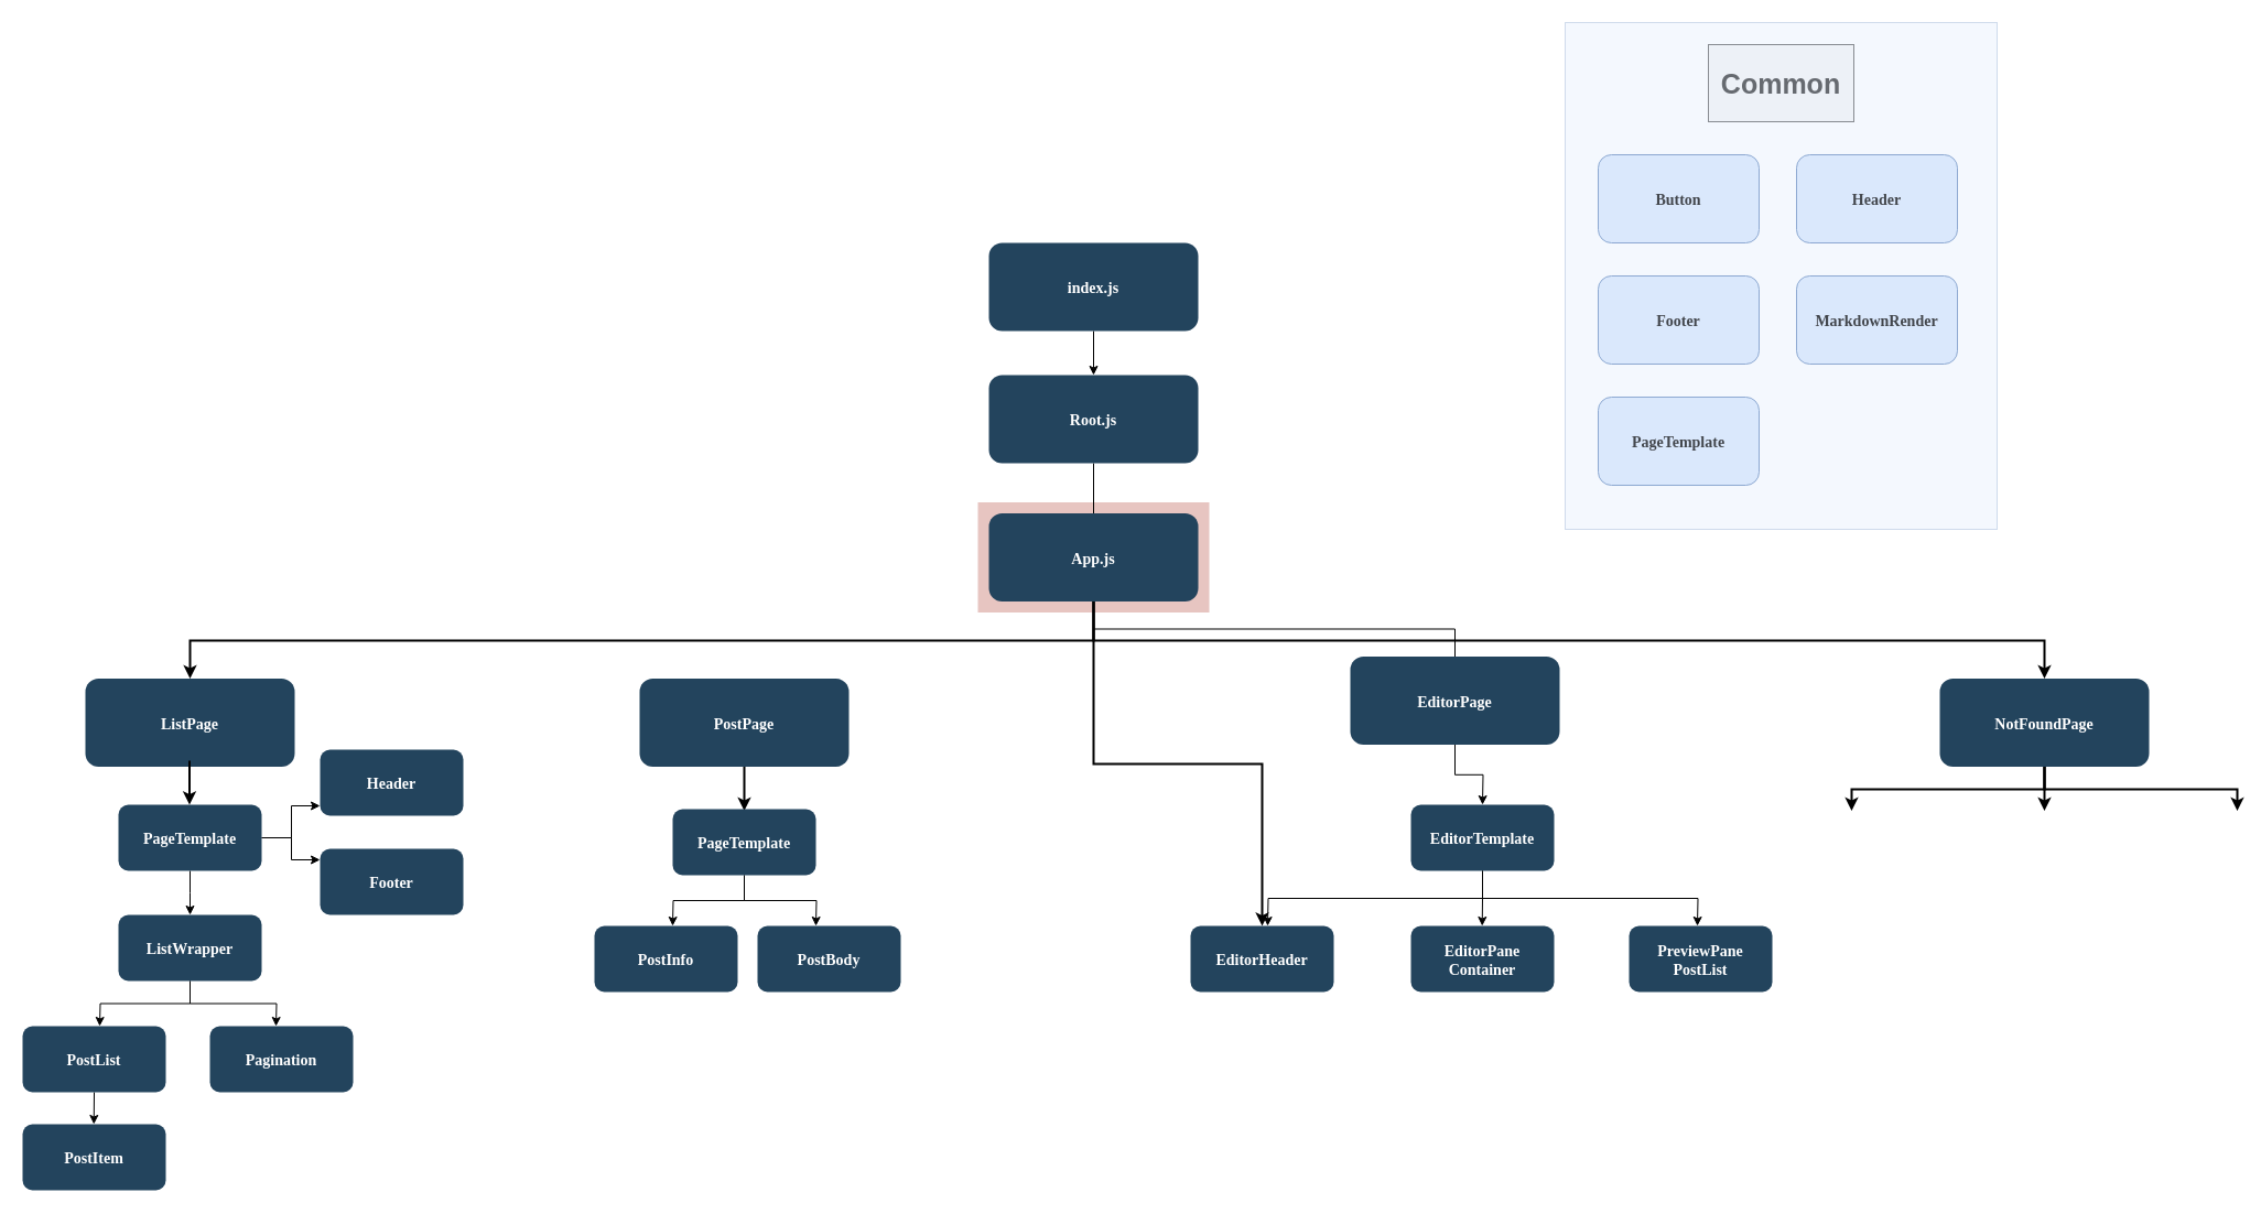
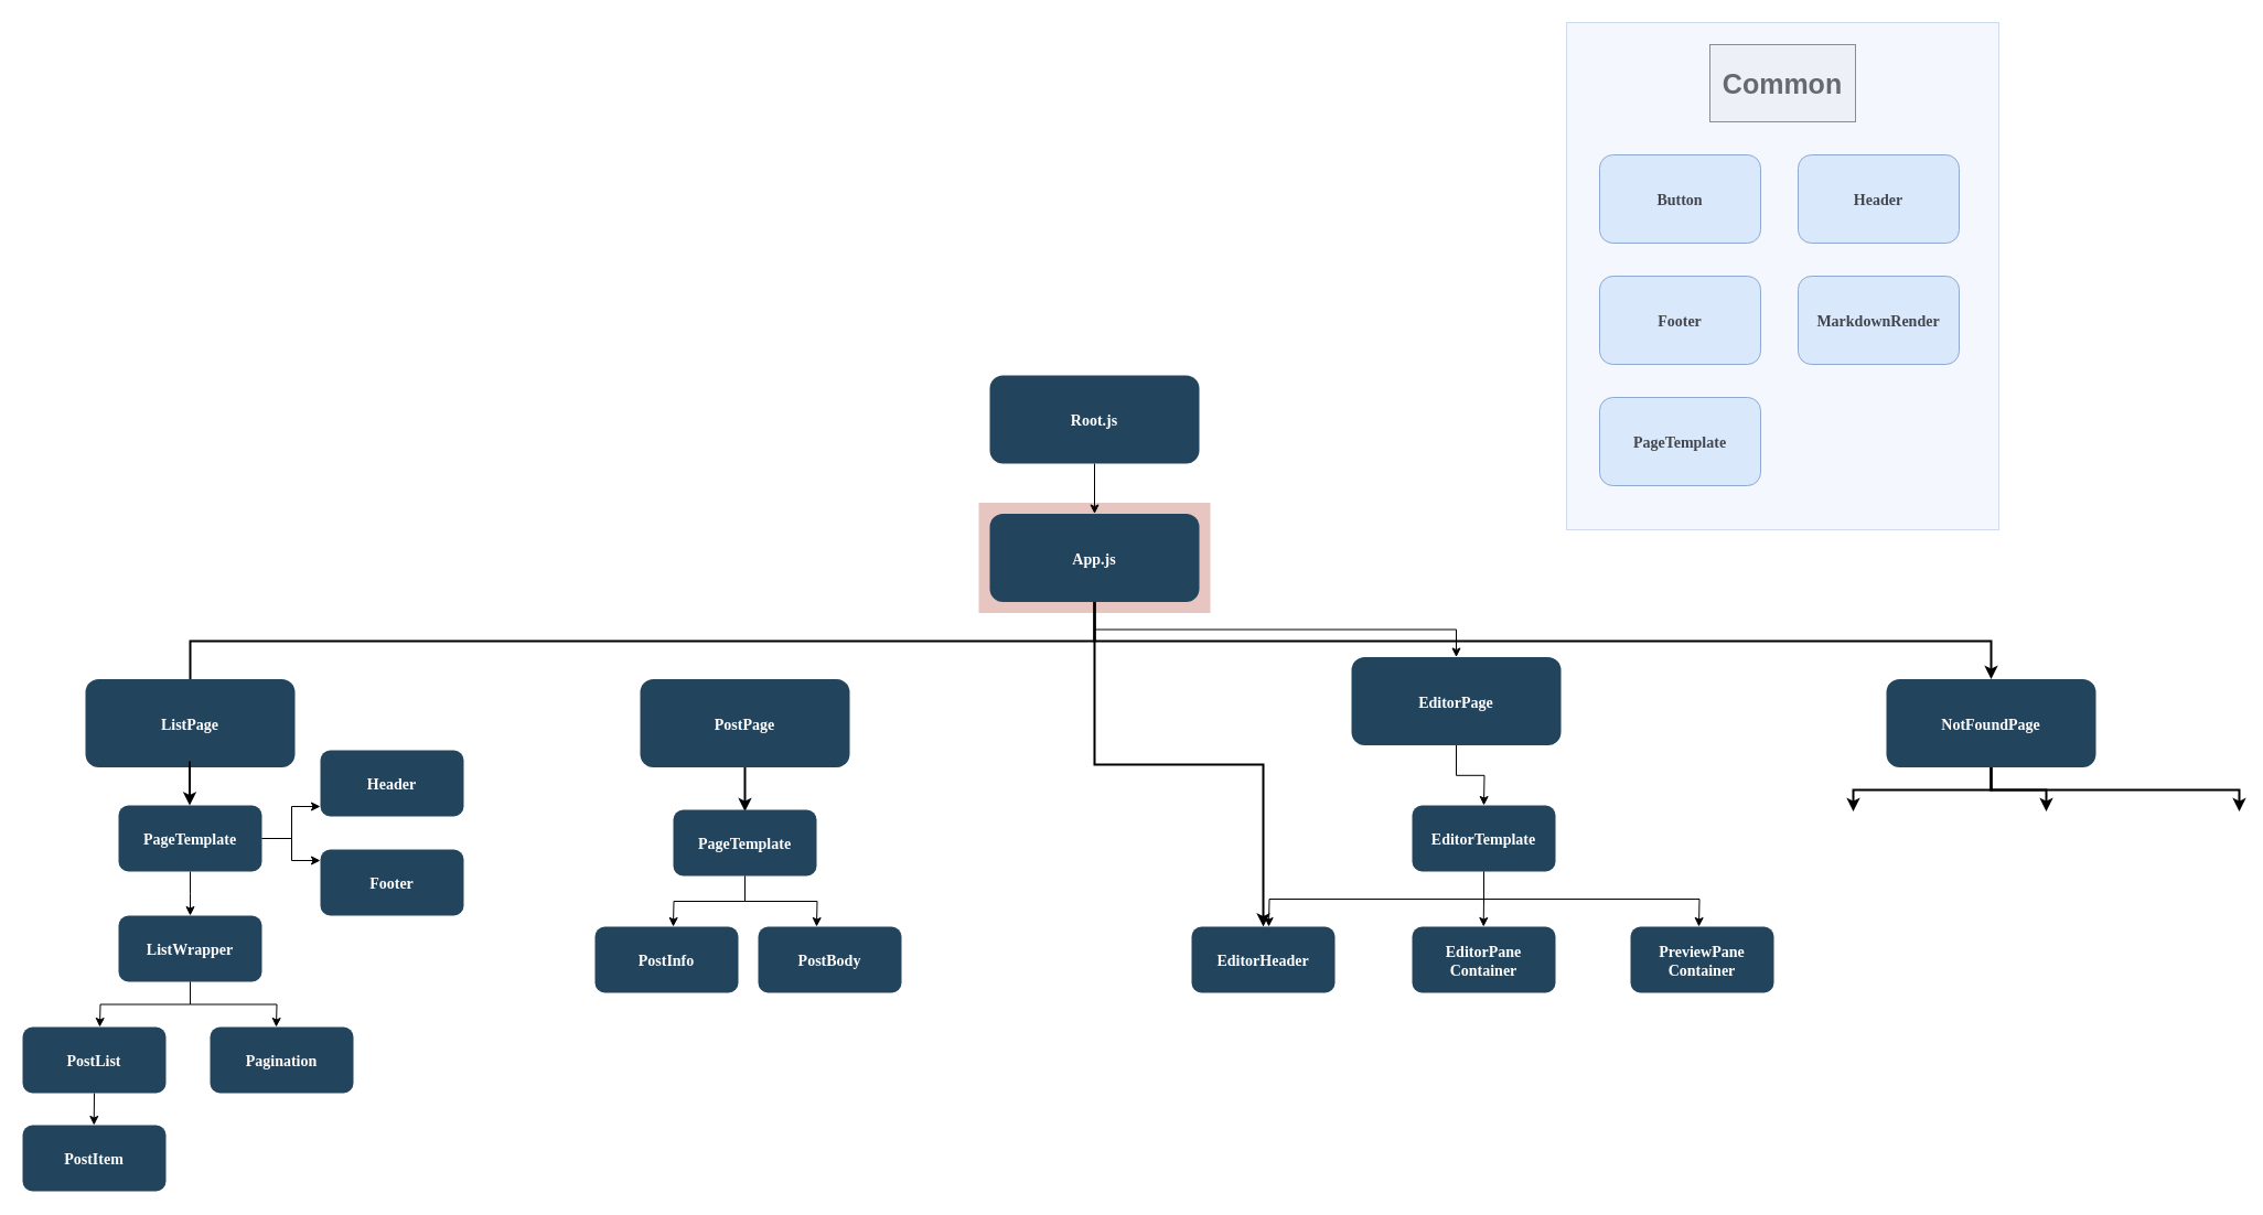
- <mxCell id="20" value="index.js" style="rounded=1;fillColor=#23445D;gradientColor=none;strokeColor=none;fontColor=#FFFFFF;fontStyle=1;fontFamily=Tahoma;fontSize=14" parent="1" vertex="1"><mxGeometry x="897" y="220" width="190" height="80" as="geometry" /></mxCell>
- <mxCell id="19" style="edgeStyle=orthogonalEdgeStyle;rounded=0;orthogonalLoop=1;jettySize=auto;html=1;exitX=0.5;exitY=1;exitDx=0;exitDy=0;entryX=0.5;entryY=0;entryDx=0;entryDy=0;" parent="1" source="20" target="18" edge="1"><mxGeometry relative="1" as="geometry" /></mxCell>
- <mxCell id="17" style="edgeStyle=orthogonalEdgeStyle;rounded=0;orthogonalLoop=1;jettySize=auto;html=1;exitX=0.5;exitY=1;exitDx=0;exitDy=0;entryX=0.5;entryY=0;entryDx=0;entryDy=0;endArrow=none;" parent="1" source="18" target="4" edge="1"><mxGeometry relative="1" as="geometry" /></mxCell>
+ <mxCell id="17" style="edgeStyle=orthogonalEdgeStyle;rounded=0;orthogonalLoop=1;jettySize=auto;html=1;exitX=0.5;exitY=1;exitDx=0;exitDy=0;entryX=0.5;entryY=0;entryDx=0;entryDy=0;" parent="1" source="18" target="4" edge="1"><mxGeometry relative="1" as="geometry" /></mxCell>
- <mxCell id="3" style="edgeStyle=orthogonalEdgeStyle;rounded=0;orthogonalLoop=1;jettySize=auto;html=1;exitX=0.5;exitY=1;exitDx=0;exitDy=0;endArrow=none;" edge="1" parent="1" source="4" target="8"><mxGeometry relative="1" as="geometry" /></mxCell>
+ <mxCell id="3" style="edgeStyle=orthogonalEdgeStyle;rounded=0;orthogonalLoop=1;jettySize=auto;html=1;exitX=0.5;exitY=1;exitDx=0;exitDy=0;" edge="1" parent="1" source="4" target="8"><mxGeometry relative="1" as="geometry" /></mxCell>
- <mxCell id="12" value="" style="edgeStyle=elbowEdgeStyle;elbow=vertical;strokeWidth=2;rounded=0" parent="1" source="4" target="10" edge="1"><mxGeometry x="337" y="475.5" width="100" height="100" as="geometry"><mxPoint x="117" y="515.5" as="sourcePoint" /><mxPoint x="217" y="415.5" as="targetPoint" /></mxGeometry></mxCell>
+ <mxCell id="12" value="" style="edgeStyle=elbowEdgeStyle;elbow=vertical;strokeWidth=2;rounded=0;endArrow=none;" parent="1" source="4" target="10" edge="1"><mxGeometry x="337" y="475.5" width="100" height="100" as="geometry"><mxPoint x="117" y="515.5" as="sourcePoint" /><mxPoint x="217" y="415.5" as="targetPoint" /></mxGeometry></mxCell>
- <mxCell id="5" value="NotFoundPage" style="rounded=1;fillColor=#23445D;gradientColor=none;strokeColor=none;fontColor=#FFFFFF;fontStyle=1;fontFamily=Tahoma;fontSize=14" parent="1" vertex="1"><mxGeometry x="1760" y="615.5" width="190" height="80" as="geometry" /></mxCell>
+ <mxCell id="5" value="NotFoundPage" style="rounded=1;fillColor=#23445D;gradientColor=none;strokeColor=none;fontColor=#FFFFFF;fontStyle=1;fontFamily=Tahoma;fontSize=14" parent="1" vertex="1"><mxGeometry x="1710" y="615.5" width="190" height="80" as="geometry" /></mxCell>
- <mxCell id="46" value="PreviewPane&#10;PostList" style="rounded=1;fillColor=#23445D;gradientColor=none;strokeColor=none;fontColor=#FFFFFF;fontStyle=1;fontFamily=Tahoma;fontSize=14" vertex="1" parent="1"><mxGeometry x="1478" y="840" width="130" height="60" as="geometry" /></mxCell>
+ <mxCell id="46" value="PreviewPane&#10;Container" style="rounded=1;fillColor=#23445D;gradientColor=none;strokeColor=none;fontColor=#FFFFFF;fontStyle=1;fontFamily=Tahoma;fontSize=14" vertex="1" parent="1"><mxGeometry x="1478" y="840" width="130" height="60" as="geometry" /></mxCell>
